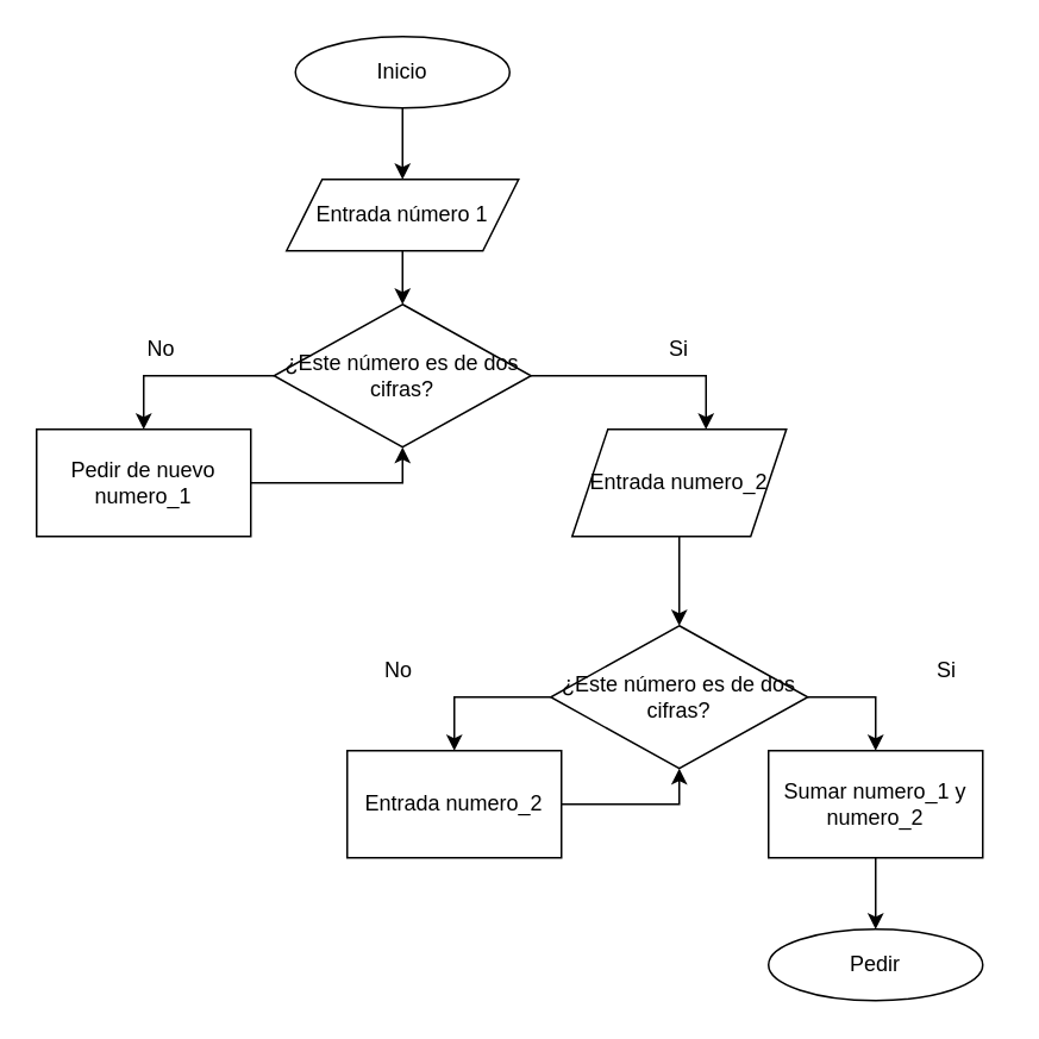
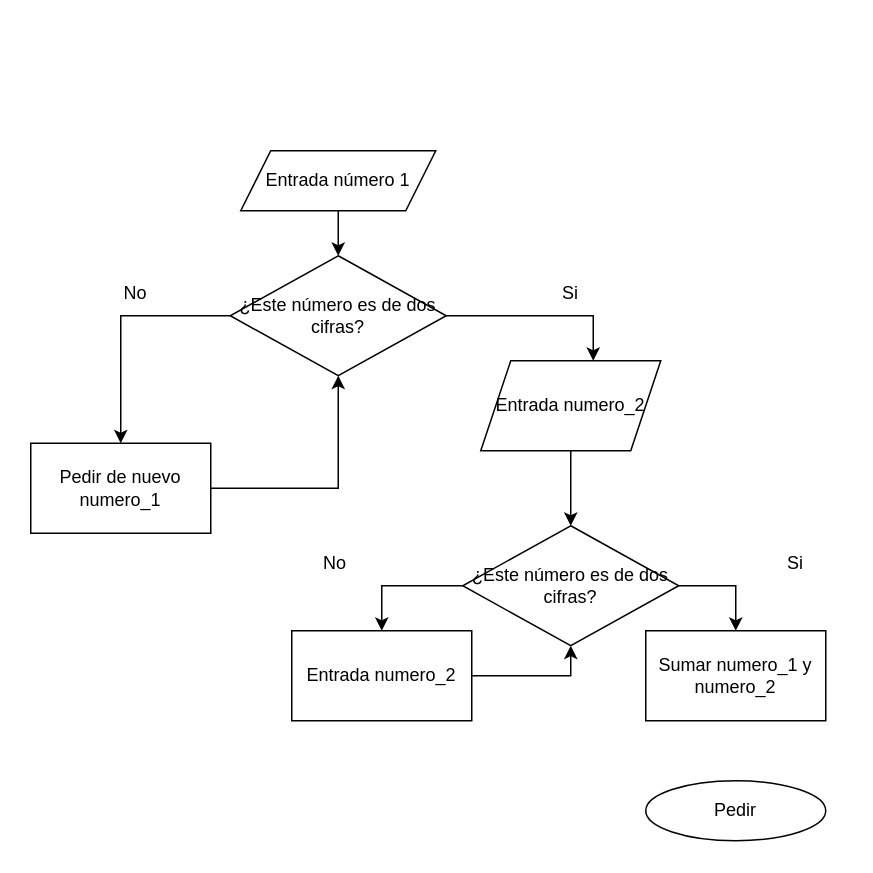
- <mxCell id="3" value="Inicio" style="ellipse;whiteSpace=wrap;html=1;" vertex="1" parent="1"><mxGeometry x="165" y="20" width="120" height="40" as="geometry" /></mxCell>
- <mxCell id="2" style="edgeStyle=orthogonalEdgeStyle;rounded=0;orthogonalLoop=1;jettySize=auto;html=1;exitX=0.5;exitY=1;exitDx=0;exitDy=0;entryX=0.5;entryY=0;entryDx=0;entryDy=0;" edge="1" parent="1" source="3" target="5"><mxGeometry relative="1" as="geometry" /></mxCell>
- <mxCell id="10" value="Pedir de nuevo numero_1" style="rounded=0;whiteSpace=wrap;html=1;" vertex="1" parent="1"><mxGeometry x="20" y="240" width="120" height="60" as="geometry" /></mxCell>
+ <mxCell id="10" value="Pedir de nuevo numero_1" style="rounded=0;whiteSpace=wrap;html=1;" vertex="1" parent="1"><mxGeometry x="20" y="295" width="120" height="60" as="geometry" /></mxCell>
- <mxCell id="16" style="edgeStyle=orthogonalEdgeStyle;rounded=0;orthogonalLoop=1;jettySize=auto;html=1;exitX=0.5;exitY=1;exitDx=0;exitDy=0;" edge="1" parent="1" source="17" target="20"><mxGeometry relative="1" as="geometry" /></mxCell>
